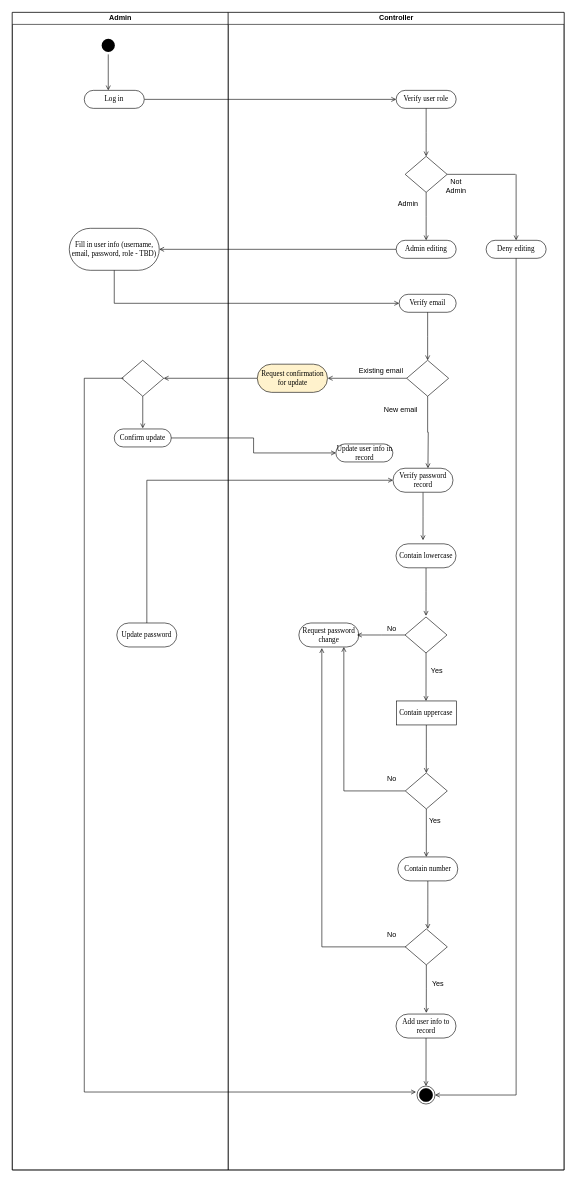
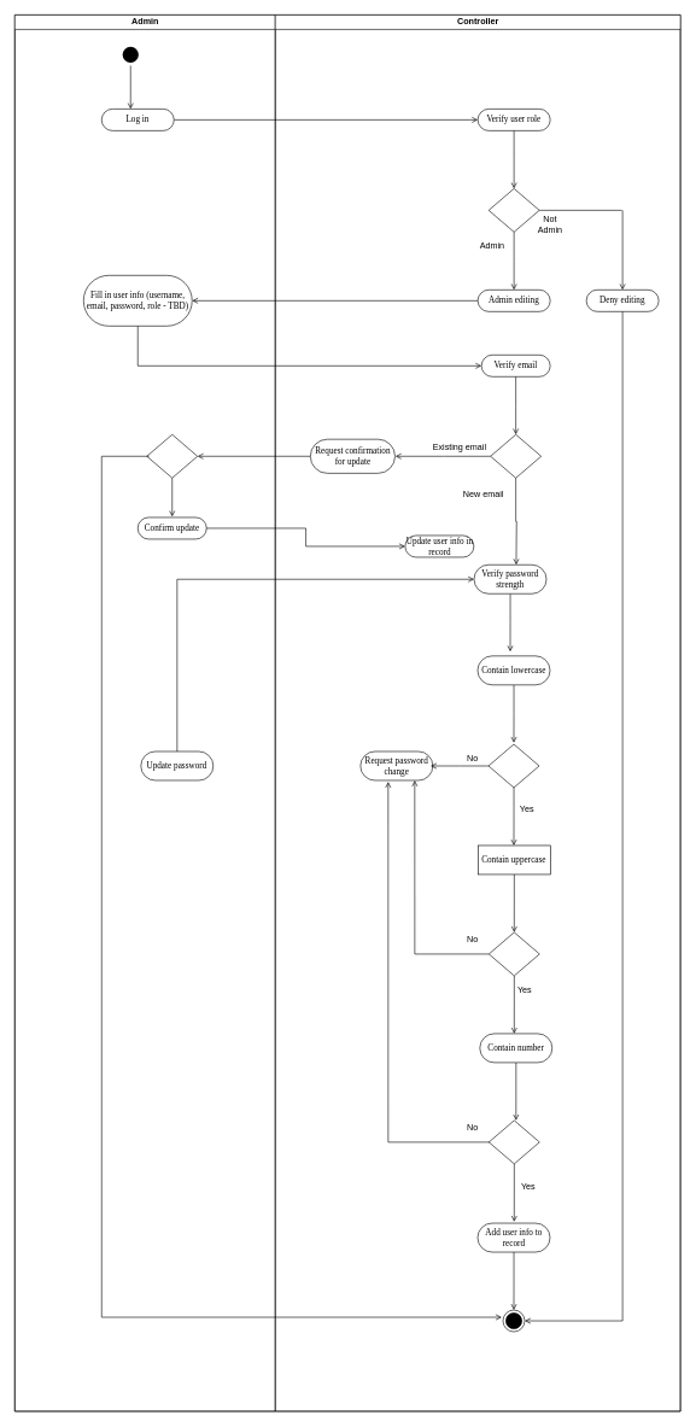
- <mxCell id="21" value="Request confirmation for update" style="rounded=1;whiteSpace=wrap;html=1;shadow=0;comic=0;labelBackgroundColor=none;strokeWidth=1;fontFamily=Verdana;fontSize=12;align=center;arcSize=50;fillColor=#fff2cc;" vertex="1" parent="14"><mxGeometry x="48.5" y="586.5" width="117" height="47" as="geometry" /></mxCell>
+ <mxCell id="21" value="Request confirmation for update" style="rounded=1;whiteSpace=wrap;html=1;shadow=0;comic=0;labelBackgroundColor=none;strokeWidth=1;fontFamily=Verdana;fontSize=12;align=center;arcSize=50;" vertex="1" parent="14"><mxGeometry x="48.5" y="586.5" width="117" height="47" as="geometry" /></mxCell>
- <mxCell id="42" value="Verify password record" style="rounded=1;whiteSpace=wrap;html=1;shadow=0;comic=0;labelBackgroundColor=none;strokeWidth=1;fontFamily=Verdana;fontSize=12;align=center;arcSize=50;" vertex="1" parent="14"><mxGeometry x="274.75" y="760" width="100" height="40" as="geometry" /></mxCell>
+ <mxCell id="42" value="Verify password strength" style="rounded=1;whiteSpace=wrap;html=1;shadow=0;comic=0;labelBackgroundColor=none;strokeWidth=1;fontFamily=Verdana;fontSize=12;align=center;arcSize=50;" vertex="1" parent="14"><mxGeometry x="274.75" y="760" width="100" height="40" as="geometry" /></mxCell>
